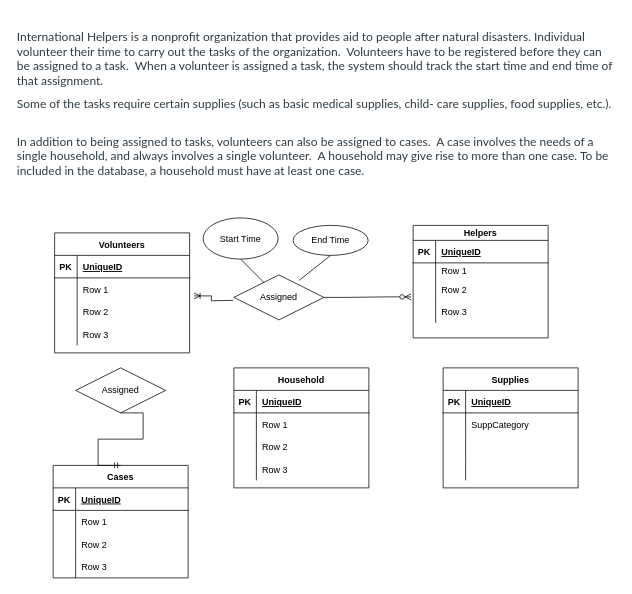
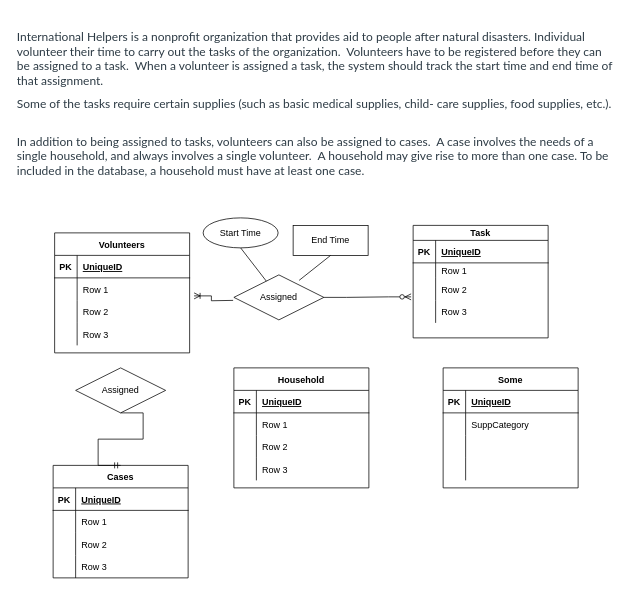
- <mxCell id="16" value="Helpers" style="shape=table;startSize=20;container=1;collapsible=1;childLayout=tableLayout;fixedRows=1;rowLines=0;fontStyle=1;align=center;resizeLast=1;" parent="1" vertex="1"><mxGeometry x="550" y="300" width="180" height="150" as="geometry" /></mxCell>
+ <mxCell id="16" value="Task" style="shape=table;startSize=20;container=1;collapsible=1;childLayout=tableLayout;fixedRows=1;rowLines=0;fontStyle=1;align=center;resizeLast=1;" parent="1" vertex="1"><mxGeometry x="550" y="300" width="180" height="150" as="geometry" /></mxCell>
- <mxCell id="30" value="Start Time" style="ellipse;whiteSpace=wrap;html=1;align=center;" parent="1" vertex="1"><mxGeometry x="270" y="290" width="100" height="55" as="geometry" /></mxCell>
+ <mxCell id="30" value="Start Time" style="ellipse;whiteSpace=wrap;html=1;align=center;" parent="1" vertex="1"><mxGeometry x="270" y="290" width="100" height="40" as="geometry" /></mxCell>
- <mxCell id="31" value="End Time" style="ellipse;whiteSpace=wrap;html=1;align=center;" parent="1" vertex="1"><mxGeometry x="390" y="300" width="100" height="40" as="geometry" /></mxCell>
+ <mxCell id="31" value="End Time" style="whiteSpace=wrap;html=1;align=center;rounded=0;" parent="1" vertex="1"><mxGeometry x="390" y="300" width="100" height="40" as="geometry" /></mxCell>
- <mxCell id="34" value="Supplies" style="shape=table;startSize=30;container=1;collapsible=1;childLayout=tableLayout;fixedRows=1;rowLines=0;fontStyle=1;align=center;resizeLast=1;" parent="1" vertex="1"><mxGeometry x="590" y="490" width="180" height="160" as="geometry" /></mxCell>
+ <mxCell id="34" value="Some" style="shape=table;startSize=30;container=1;collapsible=1;childLayout=tableLayout;fixedRows=1;rowLines=0;fontStyle=1;align=center;resizeLast=1;" parent="1" vertex="1"><mxGeometry x="590" y="490" width="180" height="160" as="geometry" /></mxCell>
